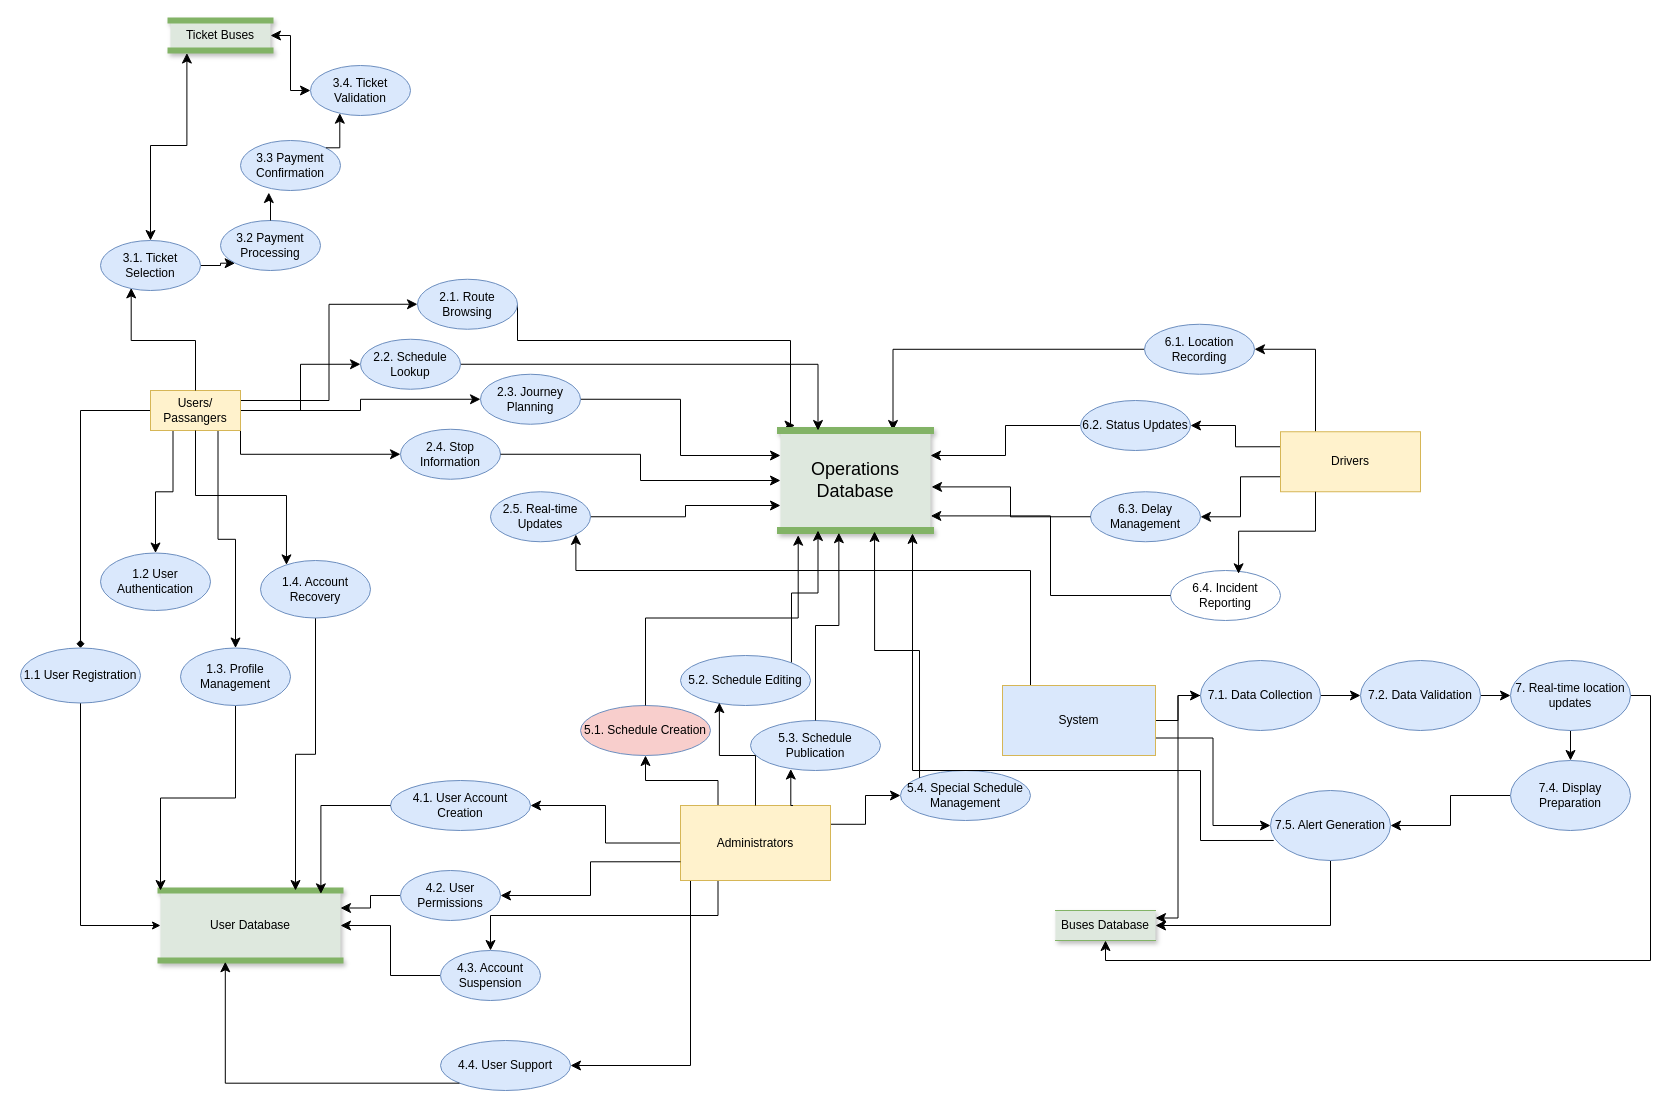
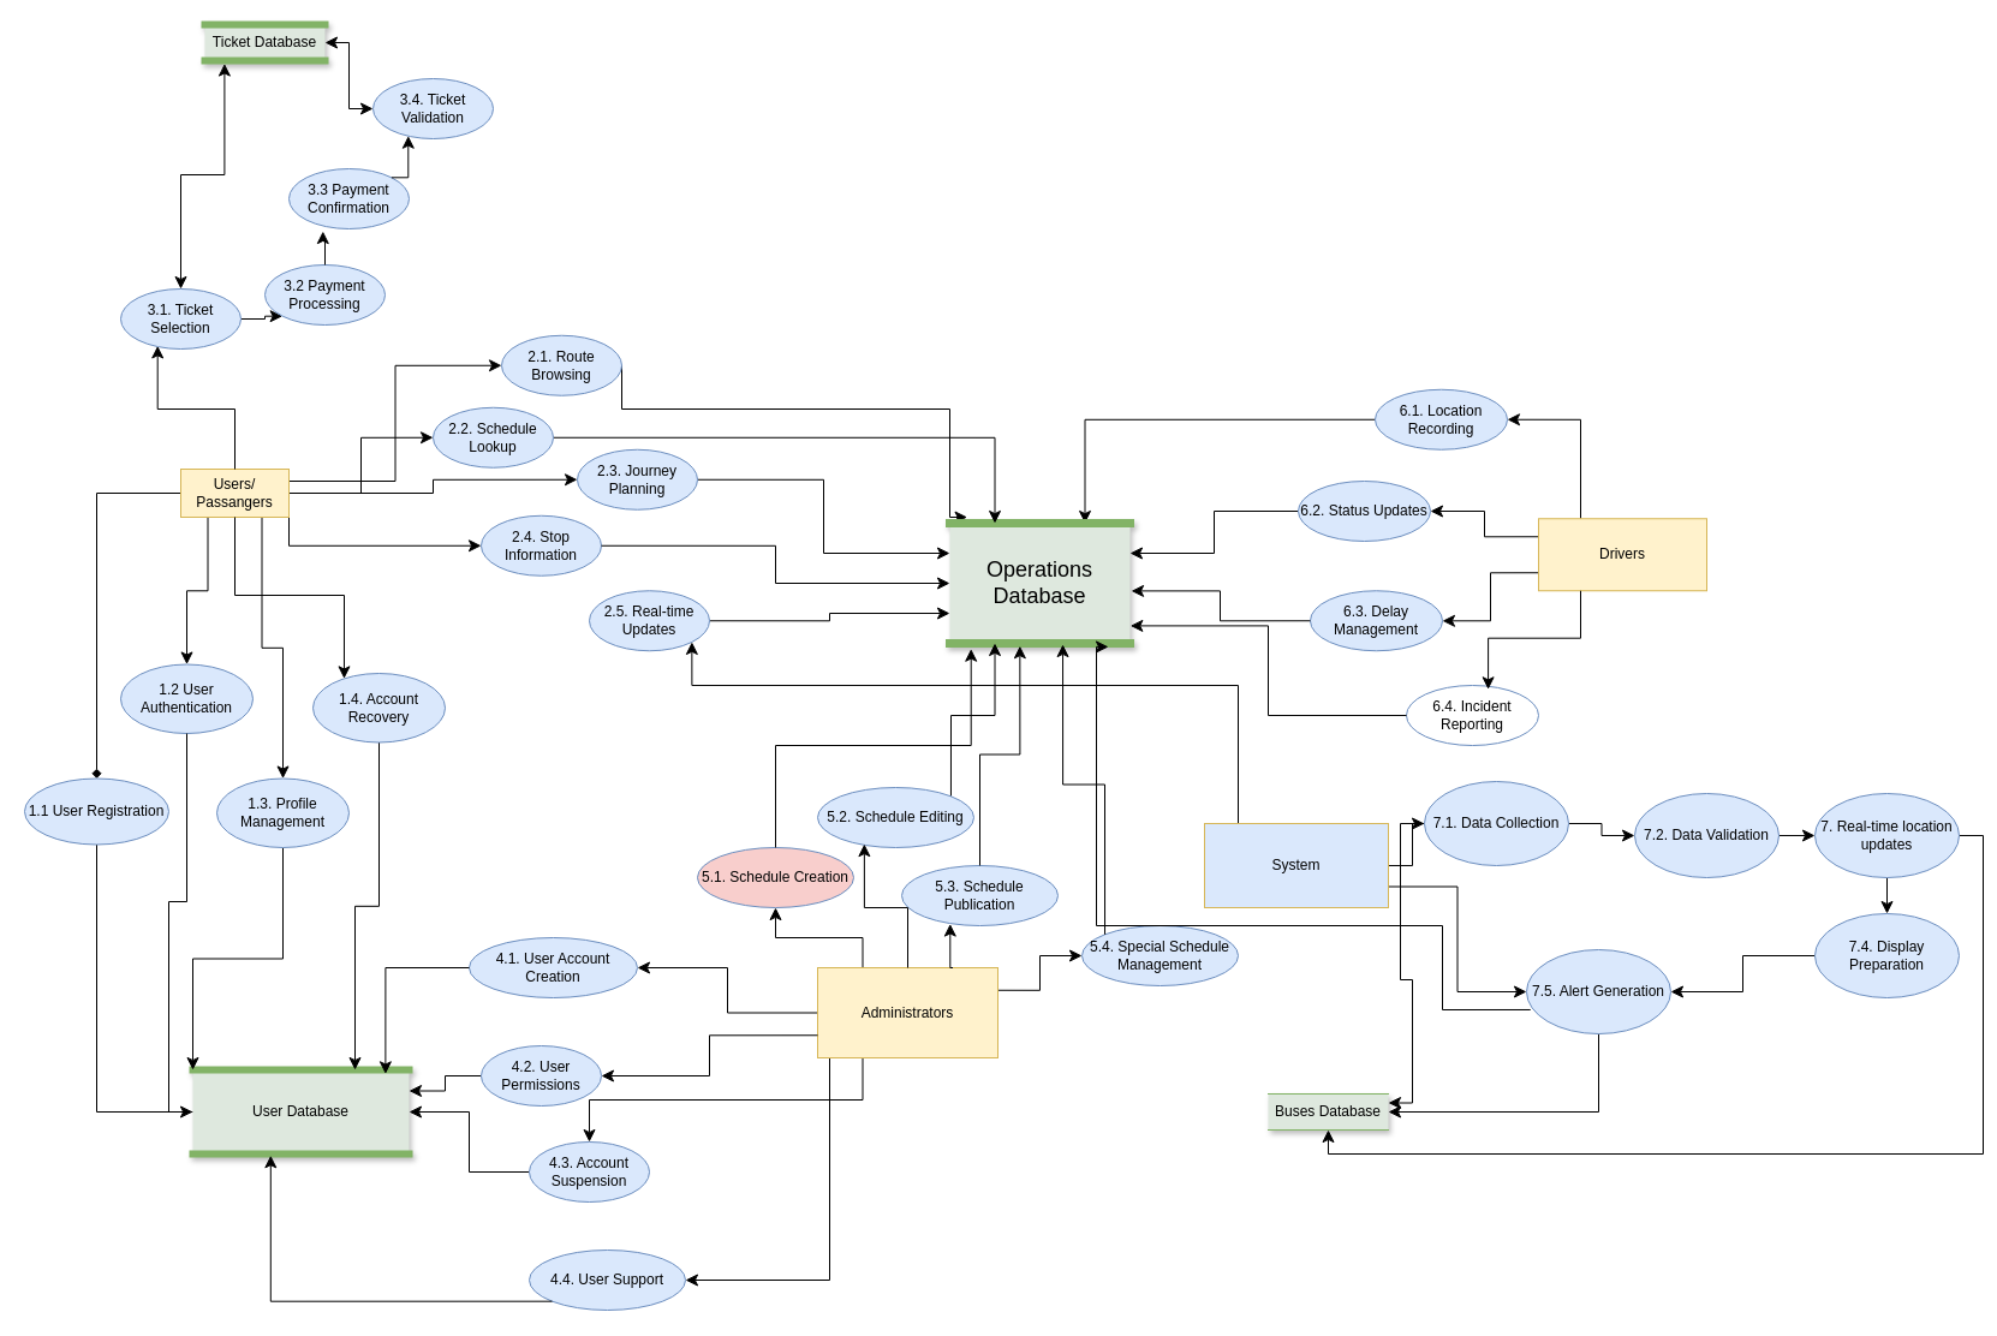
- <mxCell id="40" value="Ticket Buses" style="shape=partialRectangle;whiteSpace=wrap;html=1;left=0;right=0;fillColor=light-dark(#dee8de, #1f2f1e);strokeColor=light-dark(#82b366, #ededed);shadow=1;strokeWidth=6;" vertex="1" parent="1"><mxGeometry x="170" y="20" width="100" height="30" as="geometry" /></mxCell>
+ <mxCell id="40" value="Ticket Database" style="shape=partialRectangle;whiteSpace=wrap;html=1;left=0;right=0;fillColor=light-dark(#dee8de, #1f2f1e);strokeColor=light-dark(#82b366, #ededed);shadow=1;strokeWidth=6;" vertex="1" parent="1"><mxGeometry x="170" y="20" width="100" height="30" as="geometry" /></mxCell>
- <mxCell id="37" value="&lt;font style=&quot;font-size: 18px;&quot;&gt;Operations Database&lt;/font&gt;" style="shape=partialRectangle;whiteSpace=wrap;html=1;left=0;right=0;fillColor=light-dark(#dee8de, #1f2f1e);strokeColor=light-dark(#82b366, #ededed);shadow=1;strokeWidth=7;" vertex="1" parent="1"><mxGeometry x="780" y="430" width="150" height="100" as="geometry" /></mxCell>
+ <mxCell id="37" value="&lt;font style=&quot;font-size: 18px;&quot;&gt;Operations Database&lt;/font&gt;" style="shape=partialRectangle;whiteSpace=wrap;html=1;left=0;right=0;fillColor=light-dark(#dee8de, #1f2f1e);strokeColor=light-dark(#82b366, #ededed);shadow=1;strokeWidth=7;" vertex="1" parent="1"><mxGeometry x="790" y="435" width="150" height="100" as="geometry" /></mxCell>
- <mxCell id="33" value="&lt;p class=&quot;pf0&quot;&gt;&lt;span class=&quot;cf0&quot;&gt;7.1. Data Collection&lt;/span&gt;&lt;/p&gt;" style="ellipse;whiteSpace=wrap;html=1;fillColor=#dae8fc;strokeColor=#6c8ebf;" vertex="1" parent="1"><mxGeometry x="1200" y="660" width="120" height="70" as="geometry" /></mxCell>
+ <mxCell id="33" value="&lt;p class=&quot;pf0&quot;&gt;&lt;span class=&quot;cf0&quot;&gt;7.1. Data Collection&lt;/span&gt;&lt;/p&gt;" style="ellipse;whiteSpace=wrap;html=1;fillColor=#dae8fc;strokeColor=#6c8ebf;" vertex="1" parent="1"><mxGeometry x="1185" y="650" width="120" height="70" as="geometry" /></mxCell>
+ <mxCell id="42" style="edgeStyle=orthogonalEdgeStyle;rounded=0;orthogonalLoop=1;jettySize=auto;html=1;exitX=0.5;exitY=1;exitDx=0;exitDy=0;entryX=0;entryY=0.5;entryDx=0;entryDy=0;fontSize=12;startSize=8;endSize=8;" edge="1" parent="1" source="41" target="35"><mxGeometry relative="1" as="geometry" /></mxCell>
- <mxCell id="24" style="edgeStyle=orthogonalEdgeStyle;rounded=0;orthogonalLoop=1;jettySize=auto;html=1;exitX=0.5;exitY=1;exitDx=0;exitDy=0;entryX=0;entryY=0.5;entryDx=0;entryDy=0;" edge="1" parent="1" source="25" target="35"><mxGeometry relative="1" as="geometry" /></mxCell>
+ <mxCell id="24" style="edgeStyle=orthogonalEdgeStyle;rounded=0;orthogonalLoop=1;jettySize=auto;html=1;exitX=0.5;exitY=1;exitDx=0;exitDy=0;entryX=0;entryY=0.5;entryDx=0;entryDy=0;endArrow=none;" edge="1" parent="1" source="25" target="35"><mxGeometry relative="1" as="geometry" /></mxCell>
